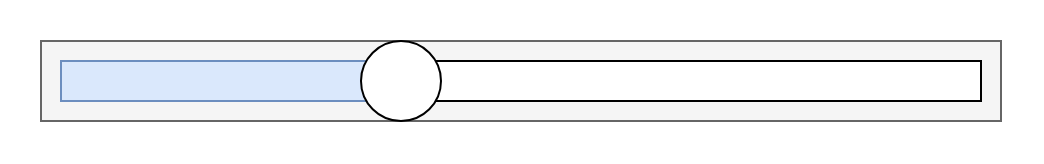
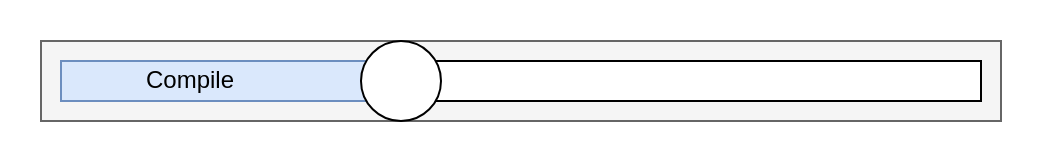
+ <mxCell id="6" value="Compile" style="text;html=1;strokeColor=none;fillColor=none;align=center;verticalAlign=middle;whiteSpace=wrap;rounded=0;" vertex="1" parent="1"><mxGeometry x="60" y="30" width="70" height="20" as="geometry" /></mxCell>
